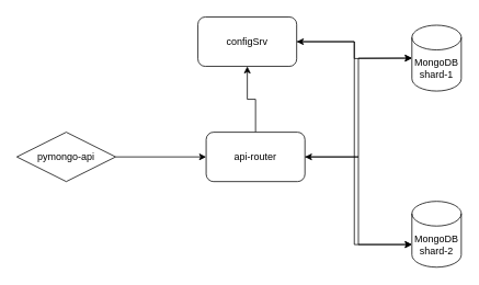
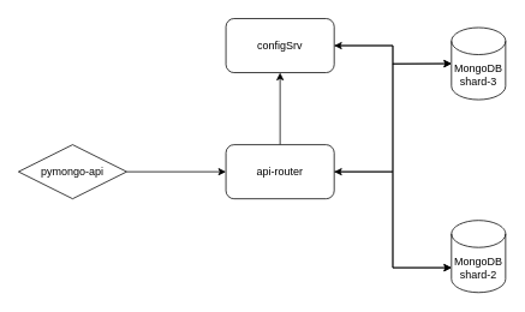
- <mxCell id="9" value="configSrv" style="rounded=1;whiteSpace=wrap;html=1;" vertex="1" parent="1"><mxGeometry x="240" y="20" width="120" height="60" as="geometry" /></mxCell>
+ <mxCell id="9" value="configSrv" style="rounded=1;whiteSpace=wrap;html=1;" vertex="1" parent="1"><mxGeometry x="250" y="20" width="120" height="60" as="geometry" /></mxCell>
- <mxCell id="2" value="MongoDB&lt;br&gt;shard-1" style="shape=cylinder3;whiteSpace=wrap;html=1;boundedLbl=1;backgroundOutline=1;size=15;" parent="1" vertex="1"><mxGeometry x="500" y="30" width="60" height="80" as="geometry" /></mxCell>
+ <mxCell id="2" value="MongoDB&lt;br&gt;shard-3" style="shape=cylinder3;whiteSpace=wrap;html=1;boundedLbl=1;backgroundOutline=1;size=15;" parent="1" vertex="1"><mxGeometry x="500" y="30" width="60" height="80" as="geometry" /></mxCell>
